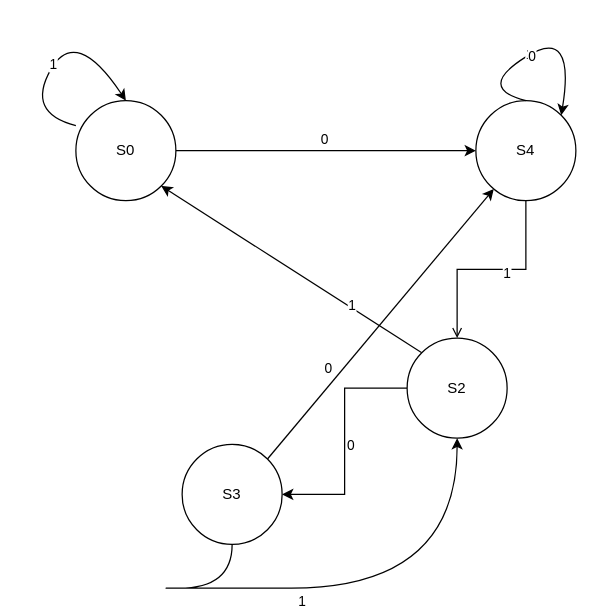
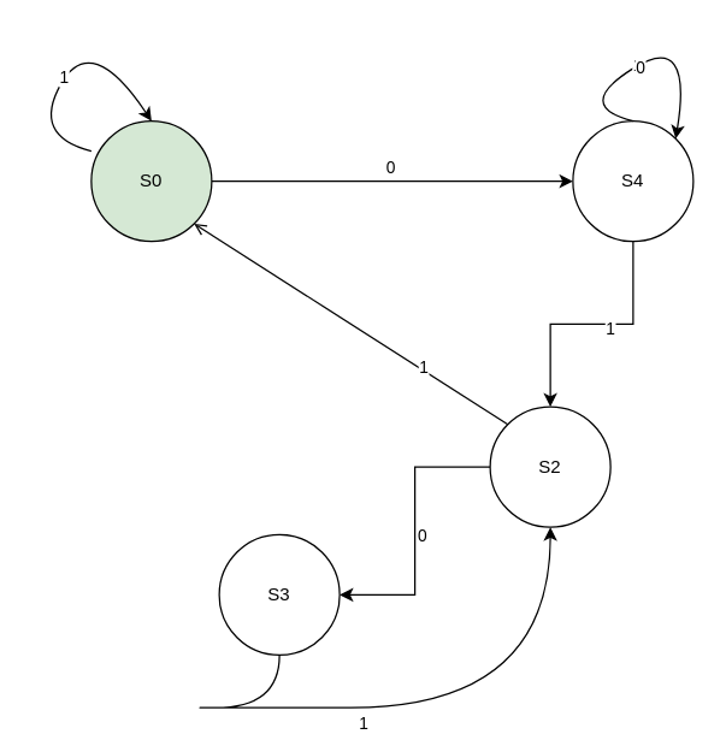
- <mxCell id="4" value="S0" style="ellipse;whiteSpace=wrap;html=1;aspect=fixed;" vertex="1" parent="1"><mxGeometry x="60" y="80" width="80" height="80" as="geometry" /></mxCell>
+ <mxCell id="4" value="S0" style="ellipse;whiteSpace=wrap;html=1;aspect=fixed;fillColor=#d5e8d4;" vertex="1" parent="1"><mxGeometry x="60" y="80" width="80" height="80" as="geometry" /></mxCell>
- <mxCell id="10" style="rounded=0;orthogonalLoop=1;jettySize=auto;html=1;exitX=0;exitY=0;exitDx=0;exitDy=0;entryX=1;entryY=1;entryDx=0;entryDy=0;" edge="1" parent="1" source="12" target="4"><mxGeometry relative="1" as="geometry"><mxPoint x="391.716" y="363.436" as="sourcePoint" /><mxPoint x="128.284" y="160.004" as="targetPoint" /></mxGeometry></mxCell>
+ <mxCell id="10" style="rounded=0;orthogonalLoop=1;jettySize=auto;html=1;exitX=0;exitY=0;exitDx=0;exitDy=0;entryX=1;entryY=1;entryDx=0;entryDy=0;endArrow=open;" edge="1" parent="1" source="12" target="4"><mxGeometry relative="1" as="geometry"><mxPoint x="391.716" y="363.436" as="sourcePoint" /><mxPoint x="128.284" y="160.004" as="targetPoint" /></mxGeometry></mxCell>
- <mxCell id="13" style="rounded=0;orthogonalLoop=1;jettySize=auto;html=1;exitX=1;exitY=0;exitDx=0;exitDy=0;" edge="1" parent="1" source="17" target="7"><mxGeometry relative="1" as="geometry" /></mxCell>
- <mxCell id="14" value="0" style="edgeLabel;html=1;align=center;verticalAlign=middle;resizable=0;points=[];" vertex="1" connectable="0" parent="13"><mxGeometry x="-0.424" y="4" relative="1" as="geometry"><mxPoint x="-1" y="-9" as="offset" /></mxGeometry></mxCell>
- <mxCell id="5" style="edgeStyle=orthogonalEdgeStyle;rounded=0;orthogonalLoop=1;jettySize=auto;html=1;exitX=0.5;exitY=1;exitDx=0;exitDy=0;entryX=0.5;entryY=0;entryDx=0;entryDy=0;endArrow=open;" edge="1" parent="1" source="7" target="12"><mxGeometry relative="1" as="geometry" /></mxCell>
+ <mxCell id="5" style="edgeStyle=orthogonalEdgeStyle;rounded=0;orthogonalLoop=1;jettySize=auto;html=1;exitX=0.5;exitY=1;exitDx=0;exitDy=0;entryX=0.5;entryY=0;entryDx=0;entryDy=0;" edge="1" parent="1" source="7" target="12"><mxGeometry relative="1" as="geometry" /></mxCell>
